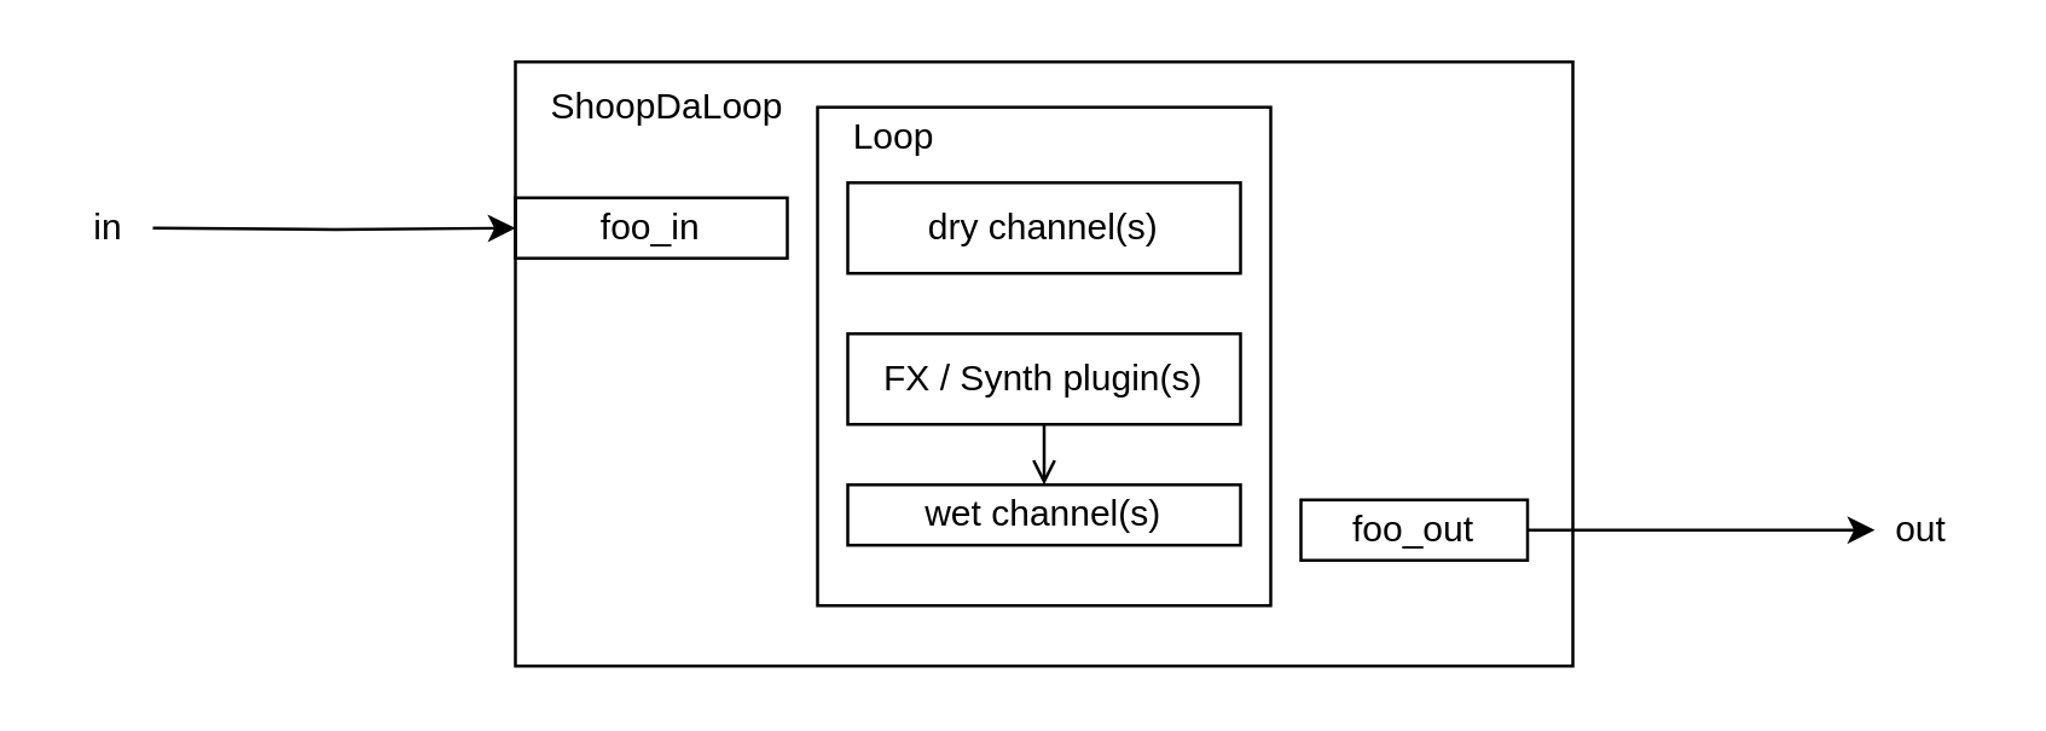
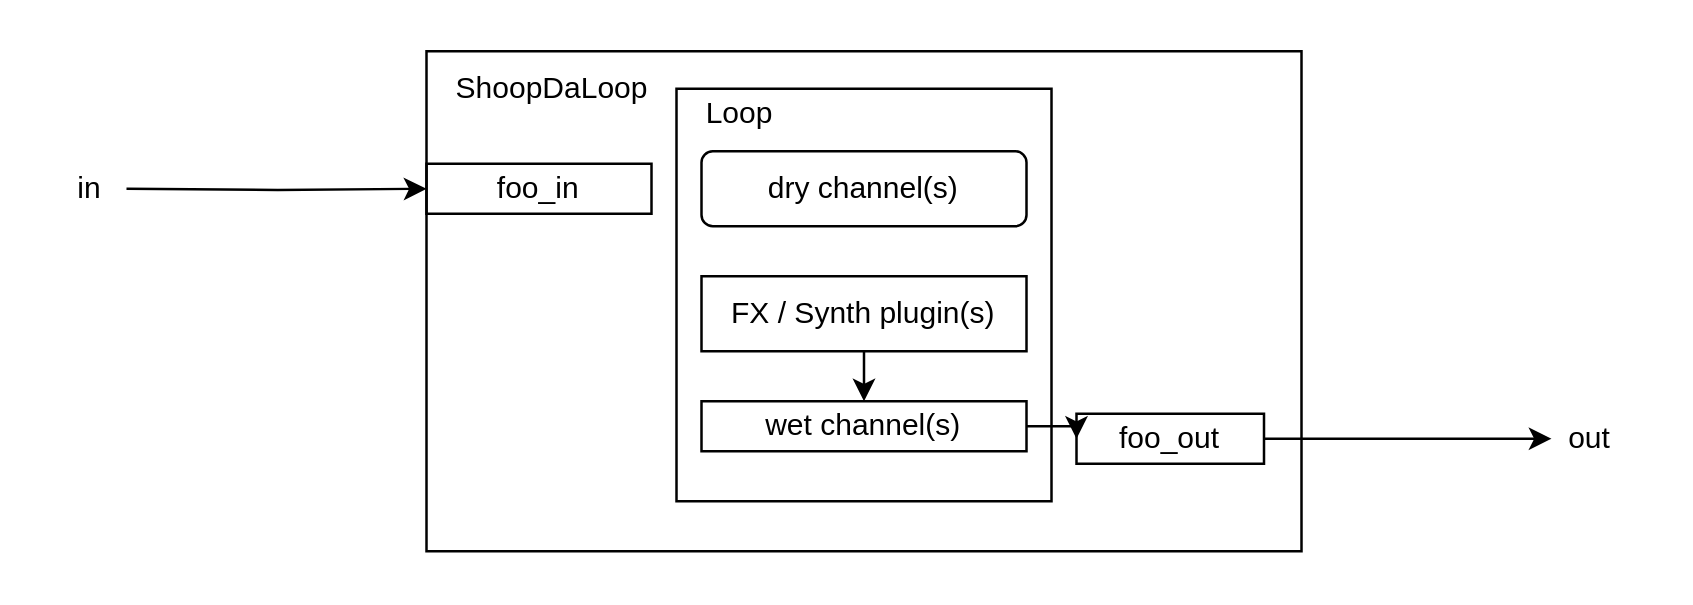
- <mxCell id="2" value="dry channel(s)" style="rounded=0;whiteSpace=wrap;html=1;fillColor=none;" vertex="1" parent="1"><mxGeometry x="280" y="60" width="130" height="30" as="geometry" /></mxCell>
+ <mxCell id="2" value="dry channel(s)" style="whiteSpace=wrap;html=1;fillColor=none;rounded=1;" vertex="1" parent="1"><mxGeometry x="280" y="60" width="130" height="30" as="geometry" /></mxCell>
- <mxCell id="15" style="edgeStyle=orthogonalEdgeStyle;rounded=0;orthogonalLoop=1;jettySize=auto;html=1;exitX=0.5;exitY=1;exitDx=0;exitDy=0;entryX=0.5;entryY=0;entryDx=0;entryDy=0;endArrow=open;" edge="1" parent="1" source="16" target="5"><mxGeometry relative="1" as="geometry" /></mxCell>
+ <mxCell id="15" style="edgeStyle=orthogonalEdgeStyle;rounded=0;orthogonalLoop=1;jettySize=auto;html=1;exitX=0.5;exitY=1;exitDx=0;exitDy=0;entryX=0.5;entryY=0;entryDx=0;entryDy=0;" edge="1" parent="1" source="16" target="5"><mxGeometry relative="1" as="geometry" /></mxCell>
+ <mxCell id="4" style="edgeStyle=orthogonalEdgeStyle;rounded=0;orthogonalLoop=1;jettySize=auto;html=1;exitX=1;exitY=0.5;exitDx=0;exitDy=0;entryX=0;entryY=0.5;entryDx=0;entryDy=0;" edge="1" parent="1" source="5" target="12"><mxGeometry relative="1" as="geometry" /></mxCell>
